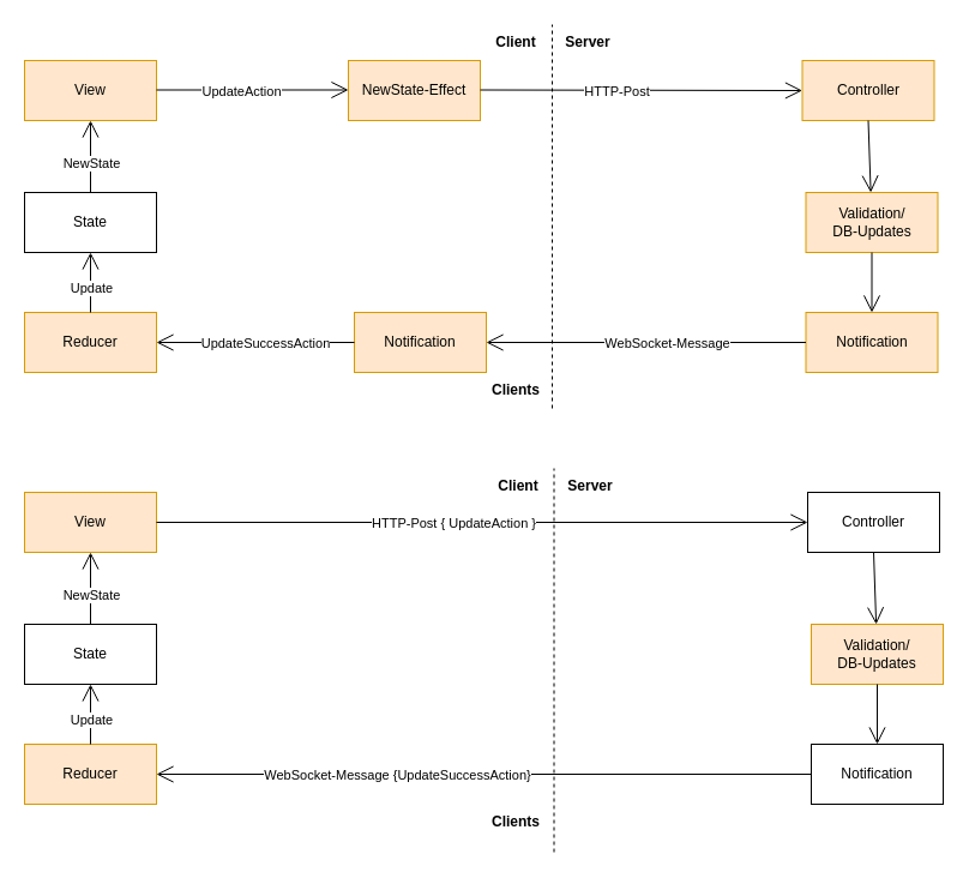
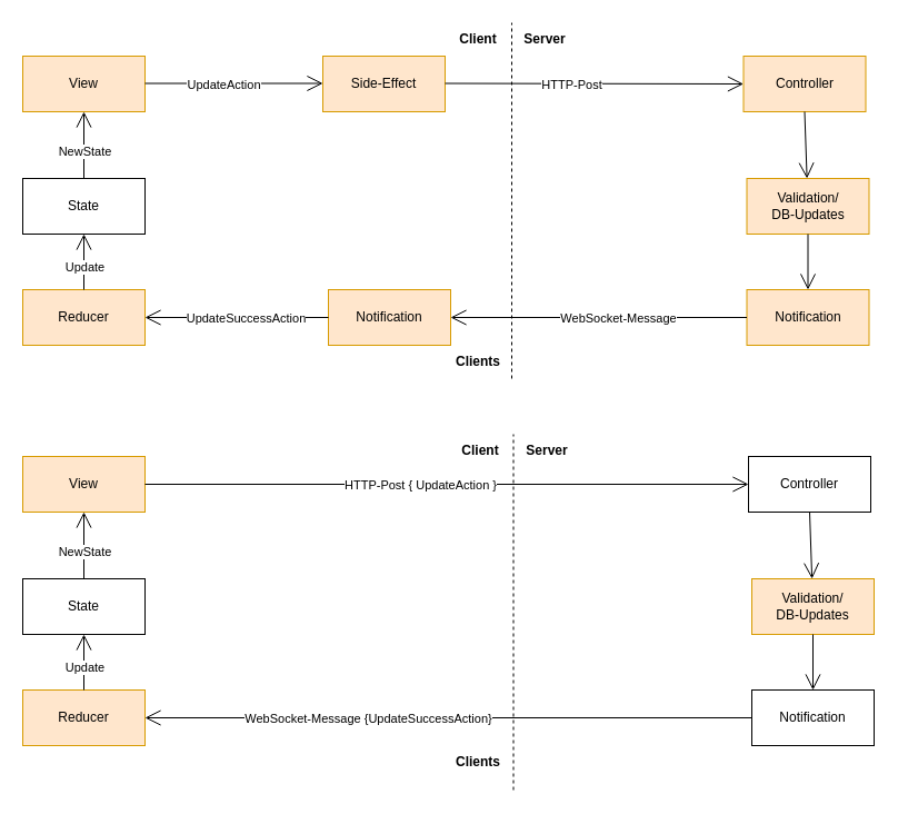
- <mxCell id="5" value="NewState-Effect" style="html=1;whiteSpace=wrap;fillColor=#ffe6cc;strokeColor=#d79b00;" vertex="1" parent="1"><mxGeometry x="290" y="50" width="110" height="50" as="geometry" /></mxCell>
+ <mxCell id="5" value="Side-Effect" style="html=1;whiteSpace=wrap;fillColor=#ffe6cc;strokeColor=#d79b00;" vertex="1" parent="1"><mxGeometry x="290" y="50" width="110" height="50" as="geometry" /></mxCell>
